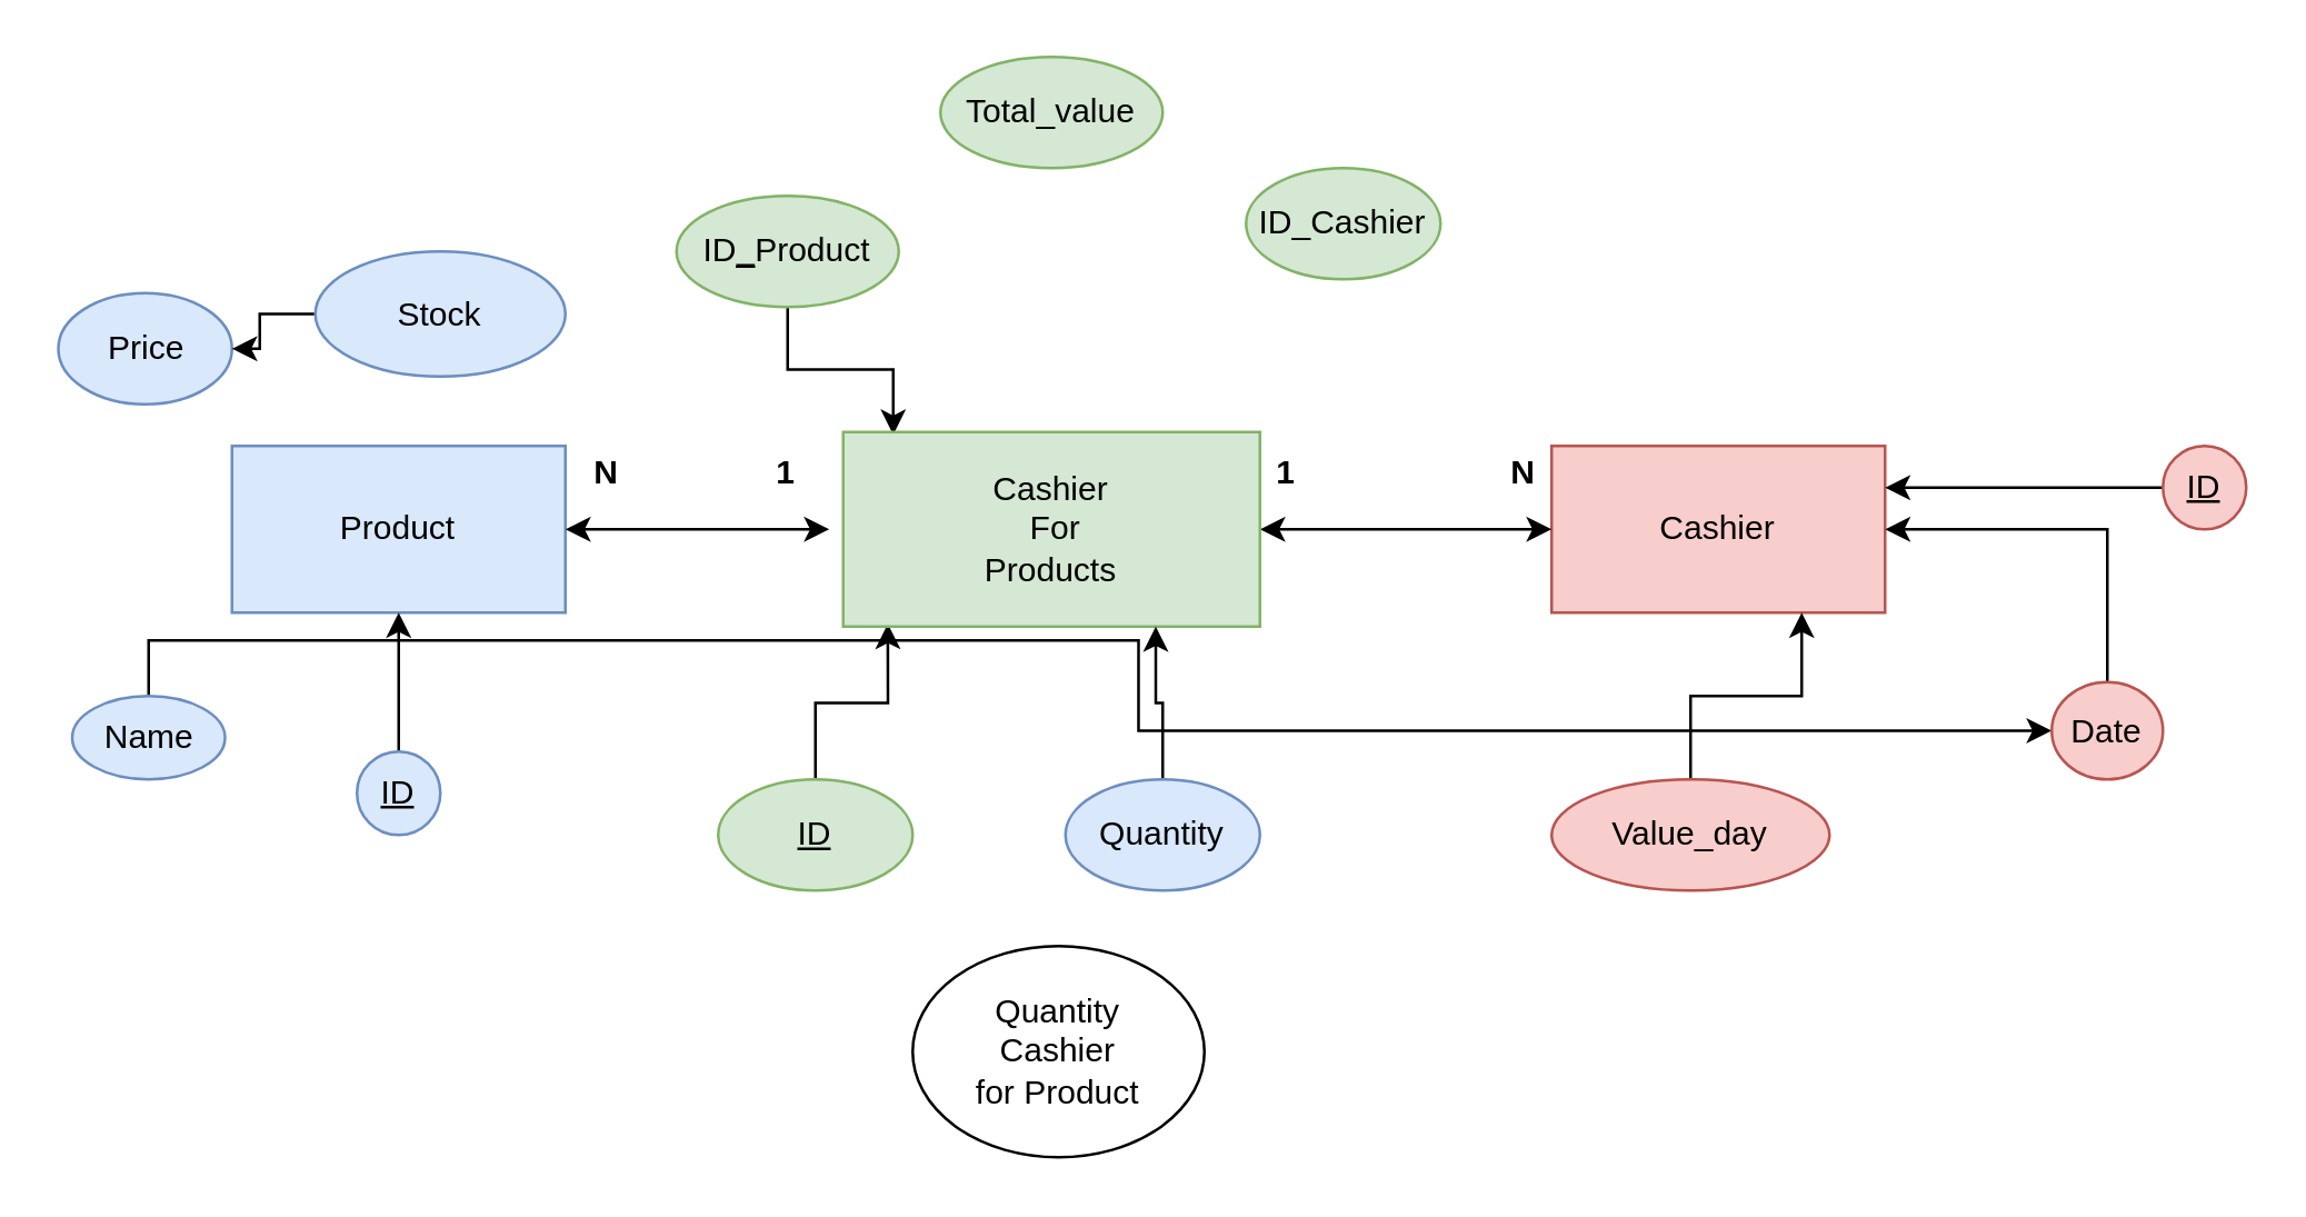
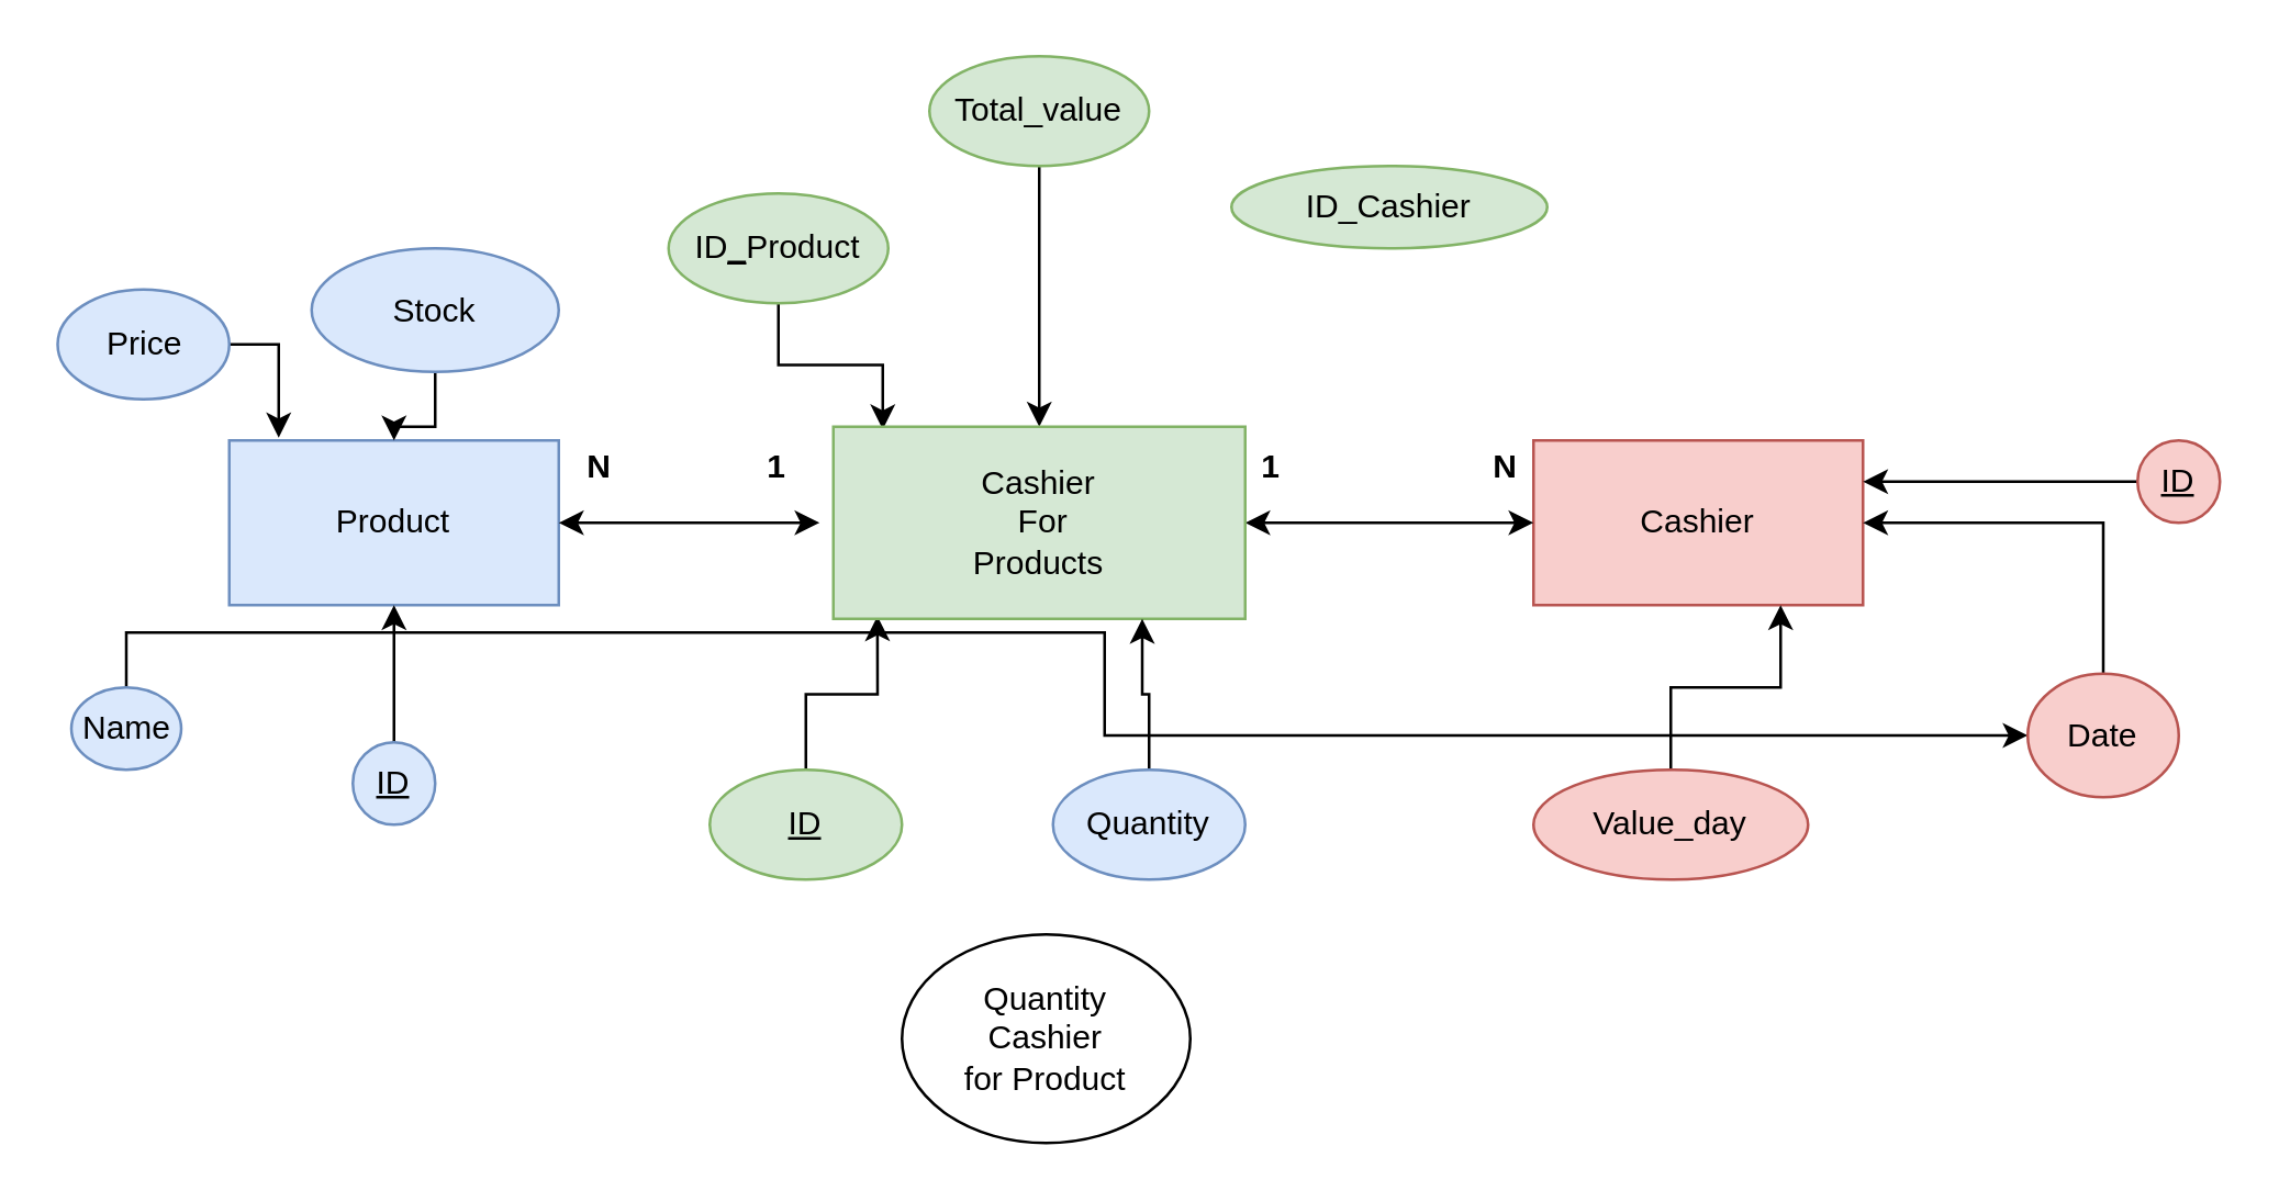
- <mxCell id="33" value="ID_Cashier" style="ellipse;whiteSpace=wrap;html=1;shadow=0;fillColor=#d5e8d4;strokeColor=#82b366;" parent="1" vertex="1"><mxGeometry x="448" y="60" width="70" height="40" as="geometry" /></mxCell>
+ <mxCell id="33" value="ID_Cashier" style="ellipse;whiteSpace=wrap;html=1;shadow=0;fillColor=#d5e8d4;strokeColor=#82b366;" parent="1" vertex="1"><mxGeometry x="448" y="60" width="115" height="30" as="geometry" /></mxCell>
+ <mxCell id="11" style="edgeStyle=orthogonalEdgeStyle;rounded=0;orthogonalLoop=1;jettySize=auto;html=1;exitX=0.5;exitY=1;exitDx=0;exitDy=0;entryX=0.5;entryY=0;entryDx=0;entryDy=0;" parent="1" source="12" target="35" edge="1"><mxGeometry relative="1" as="geometry" /></mxCell>
- <mxCell id="9" style="edgeStyle=orthogonalEdgeStyle;rounded=0;orthogonalLoop=1;jettySize=auto;html=1;" parent="1" source="10" target="8" edge="1"><mxGeometry relative="1" as="geometry" /></mxCell>
+ <mxCell id="9" style="edgeStyle=orthogonalEdgeStyle;rounded=0;orthogonalLoop=1;jettySize=auto;html=1;entryX=0.5;entryY=0;entryDx=0;entryDy=0;" parent="1" source="10" target="2" edge="1"><mxGeometry relative="1" as="geometry" /></mxCell>
+ <mxCell id="7" style="edgeStyle=orthogonalEdgeStyle;rounded=0;orthogonalLoop=1;jettySize=auto;html=1;exitX=1;exitY=0.5;exitDx=0;exitDy=0;entryX=0.15;entryY=-0.017;entryDx=0;entryDy=0;entryPerimeter=0;" parent="1" source="8" target="2" edge="1"><mxGeometry relative="1" as="geometry" /></mxCell>
- <mxCell id="19" value="Date" style="ellipse;whiteSpace=wrap;html=1;fillColor=#f8cecc;strokeColor=#b85450;" parent="1" vertex="1"><mxGeometry x="738" y="245" width="40" height="35" as="geometry" /></mxCell>
+ <mxCell id="19" value="Date" style="ellipse;whiteSpace=wrap;html=1;fillColor=#f8cecc;strokeColor=#b85450;" parent="1" vertex="1"><mxGeometry x="738" y="245" width="55" height="45" as="geometry" /></mxCell>
- <mxCell id="6" value="Name" style="ellipse;whiteSpace=wrap;html=1;fillColor=#dae8fc;strokeColor=#6c8ebf;" parent="1" vertex="1"><mxGeometry x="25.5" y="250" width="55" height="30" as="geometry" /></mxCell>
+ <mxCell id="6" value="Name" style="ellipse;whiteSpace=wrap;html=1;fillColor=#dae8fc;strokeColor=#6c8ebf;" parent="1" vertex="1"><mxGeometry x="25.5" y="250" width="40" height="30" as="geometry" /></mxCell>
